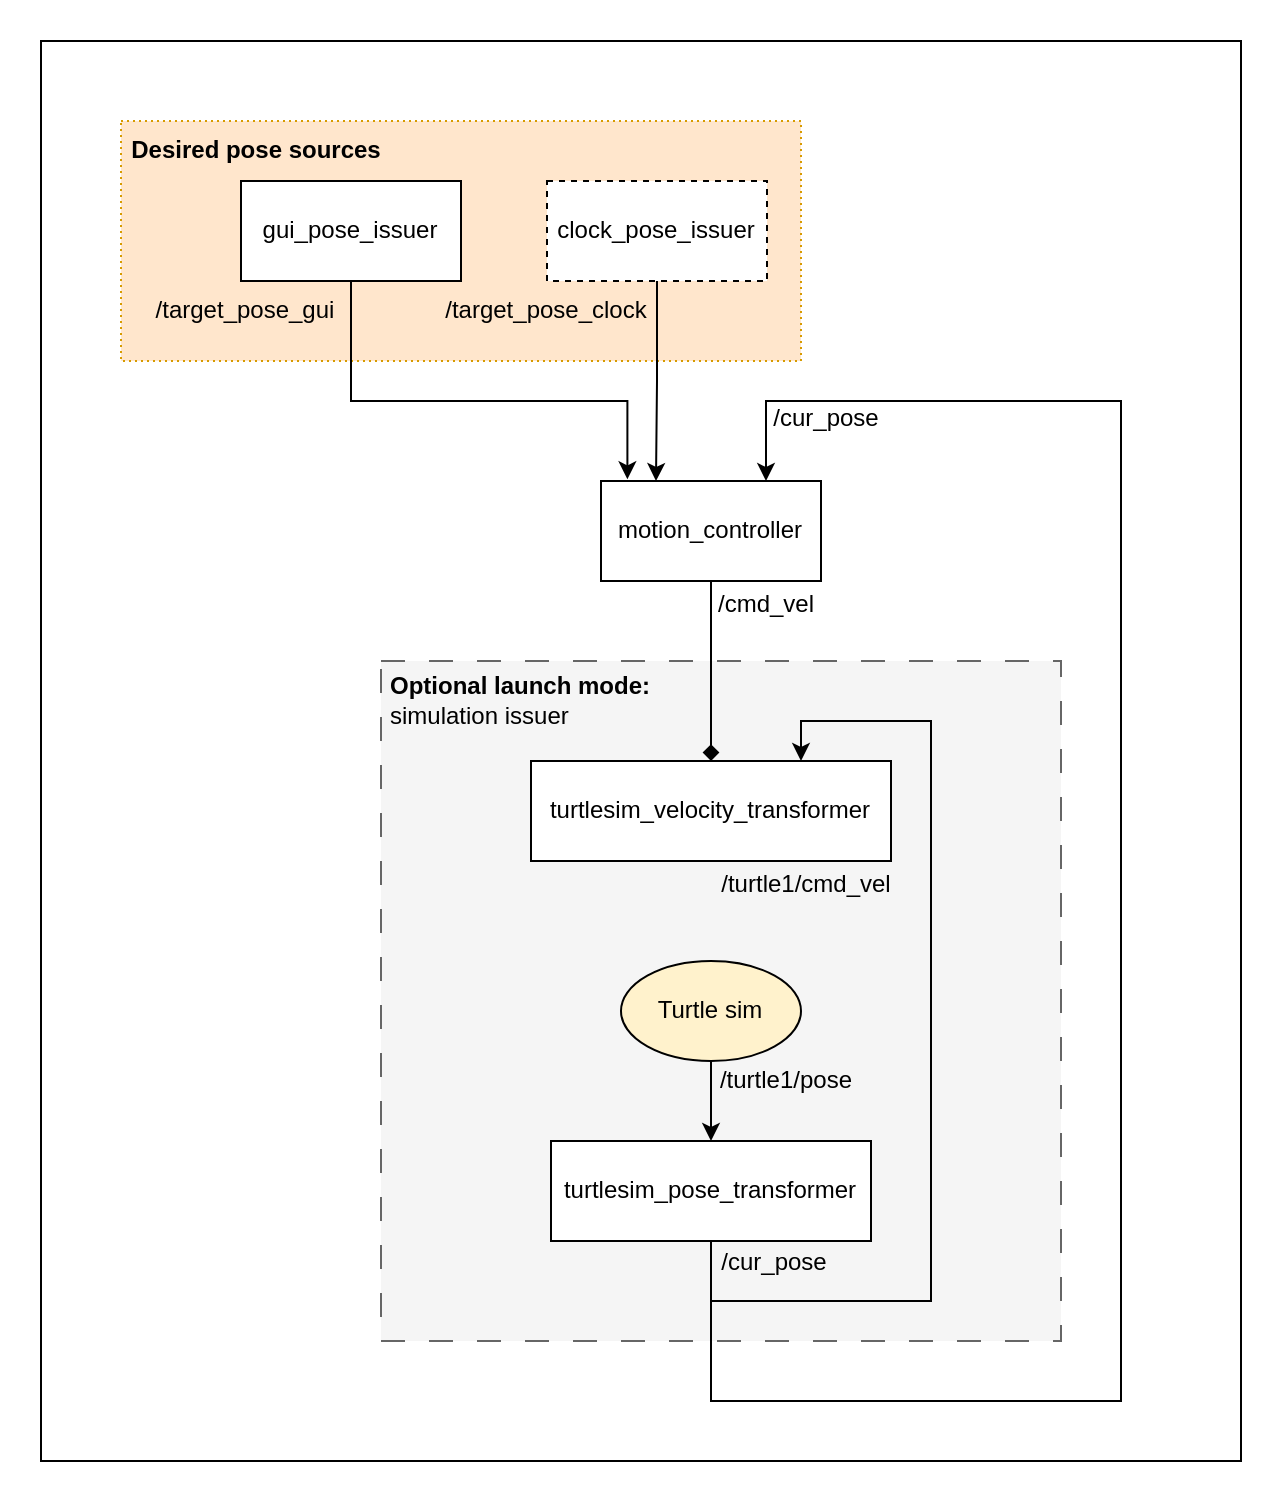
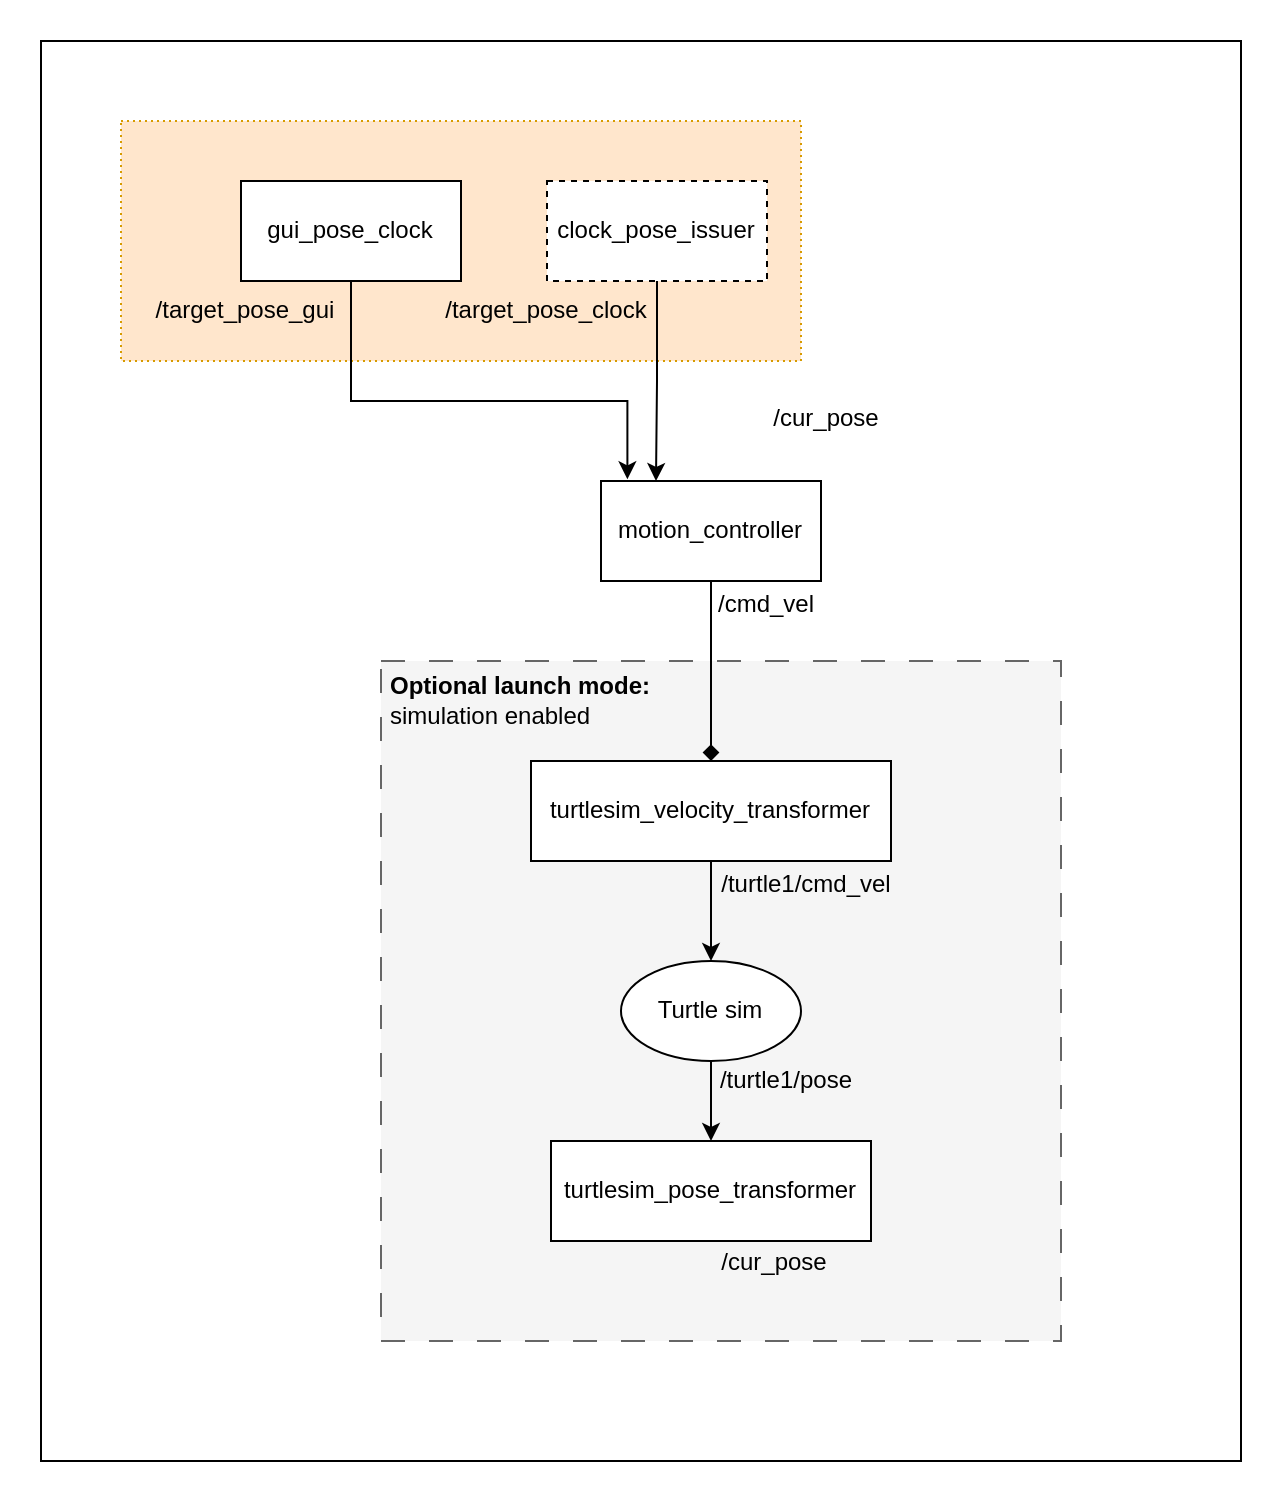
- <mxCell id="22" value="&lt;b&gt;Desired pose sources&lt;/b&gt;" style="text;html=1;align=center;verticalAlign=middle;whiteSpace=wrap;rounded=0;" vertex="1" parent="1"><mxGeometry x="63" y="60" width="130" height="30" as="geometry" /></mxCell>
- <mxCell id="6" value="gui_pose_issuer" style="rounded=0;whiteSpace=wrap;html=1;" vertex="1" parent="1"><mxGeometry x="120" y="90" width="110" height="50" as="geometry" /></mxCell>
+ <mxCell id="6" value="gui_pose_clock" style="rounded=0;whiteSpace=wrap;html=1;" vertex="1" parent="1"><mxGeometry x="120" y="90" width="110" height="50" as="geometry" /></mxCell>
- <mxCell id="18" value="&lt;b&gt;Optional launch mode:&lt;/b&gt;&lt;div&gt;simulation issuer&lt;/div&gt;" style="text;html=1;align=left;verticalAlign=middle;whiteSpace=wrap;rounded=0;" vertex="1" parent="1"><mxGeometry x="193" y="330" width="135" height="40" as="geometry" /></mxCell>
+ <mxCell id="18" value="&lt;b&gt;Optional launch mode:&lt;/b&gt;&lt;div&gt;simulation enabled&lt;/div&gt;" style="text;html=1;align=left;verticalAlign=middle;whiteSpace=wrap;rounded=0;" vertex="1" parent="1"><mxGeometry x="193" y="330" width="135" height="40" as="geometry" /></mxCell>
+ <mxCell id="14" style="edgeStyle=orthogonalEdgeStyle;rounded=0;orthogonalLoop=1;jettySize=auto;html=1;entryX=0.5;entryY=0;entryDx=0;entryDy=0;" edge="1" parent="1" source="15" target="17"><mxGeometry relative="1" as="geometry" /></mxCell>
- <mxCell id="11" style="edgeStyle=orthogonalEdgeStyle;rounded=0;orthogonalLoop=1;jettySize=auto;html=1;entryX=0.75;entryY=0;entryDx=0;entryDy=0;" edge="1" parent="1" source="13" target="10"><mxGeometry relative="1" as="geometry"><Array as="points"><mxPoint x="355" y="700" /><mxPoint x="560" y="700" /><mxPoint x="560" y="200" /><mxPoint x="383" y="200" /></Array></mxGeometry></mxCell>
- <mxCell id="17" value="Turtle sim" style="ellipse;whiteSpace=wrap;html=1;fillColor=#fff2cc;" vertex="1" parent="1"><mxGeometry x="310" y="480" width="90" height="50" as="geometry" /></mxCell>
+ <mxCell id="17" value="Turtle sim" style="ellipse;whiteSpace=wrap;html=1;" vertex="1" parent="1"><mxGeometry x="310" y="480" width="90" height="50" as="geometry" /></mxCell>
- <mxCell id="12" style="edgeStyle=orthogonalEdgeStyle;rounded=0;orthogonalLoop=1;jettySize=auto;html=1;entryX=0.75;entryY=0;entryDx=0;entryDy=0;" edge="1" parent="1" source="13" target="15"><mxGeometry relative="1" as="geometry"><Array as="points"><mxPoint x="355" y="650" /><mxPoint x="465" y="650" /><mxPoint x="465" y="360" /><mxPoint x="400" y="360" /></Array></mxGeometry></mxCell>
